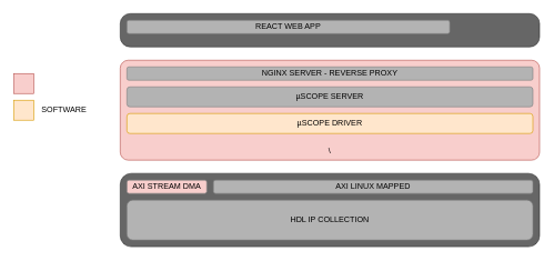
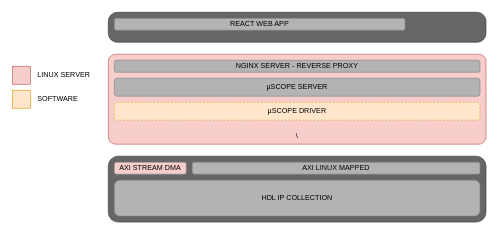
+ <mxCell id="4" value="LINUX SERVER" style="text;html=1;strokeColor=none;fillColor=none;align=left;verticalAlign=middle;whiteSpace=wrap;rounded=0;" parent="2" vertex="1"><mxGeometry x="40" y="5" width="90" height="20" as="geometry" /></mxCell>
- <mxCell id="9" value="µSCOPE DRIVER" style="rounded=1;whiteSpace=wrap;html=1;strokeColor=#D79B00;fillColor=#FFE6CC;" parent="1" vertex="1"><mxGeometry x="190" y="170" width="610" height="30" as="geometry" /></mxCell>
+ <mxCell id="9" value="µSCOPE DRIVER" style="rounded=1;whiteSpace=wrap;html=1;strokeColor=#D79B00;fillColor=#FFE6CC;dashed=1;" parent="1" vertex="1"><mxGeometry x="190" y="170" width="610" height="30" as="geometry" /></mxCell>
